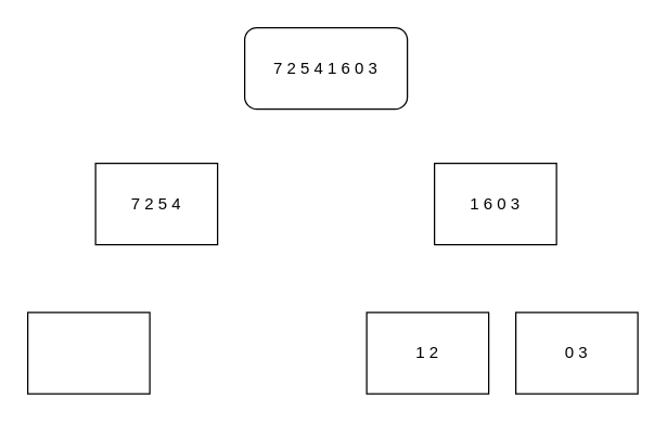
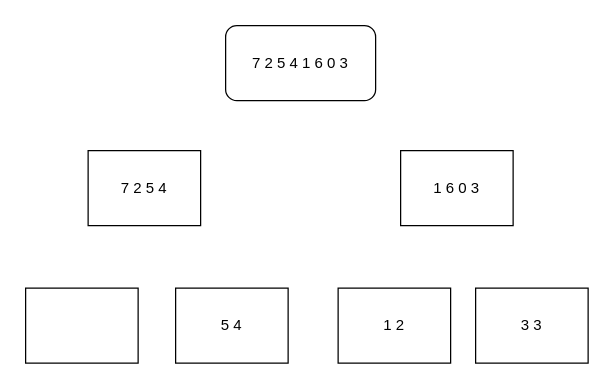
+ <mxCell id="7" value="5 4" style="rounded=0;whiteSpace=wrap;html=1;" vertex="1" parent="1"><mxGeometry x="140" y="230" width="90" height="60" as="geometry" /></mxCell>
- <mxCell id="5" value="0 3" style="rounded=0;whiteSpace=wrap;html=1;" vertex="1" parent="1"><mxGeometry x="380" y="230" width="90" height="60" as="geometry" /></mxCell>
+ <mxCell id="5" value="3 3" style="rounded=0;whiteSpace=wrap;html=1;" vertex="1" parent="1"><mxGeometry x="380" y="230" width="90" height="60" as="geometry" /></mxCell>
